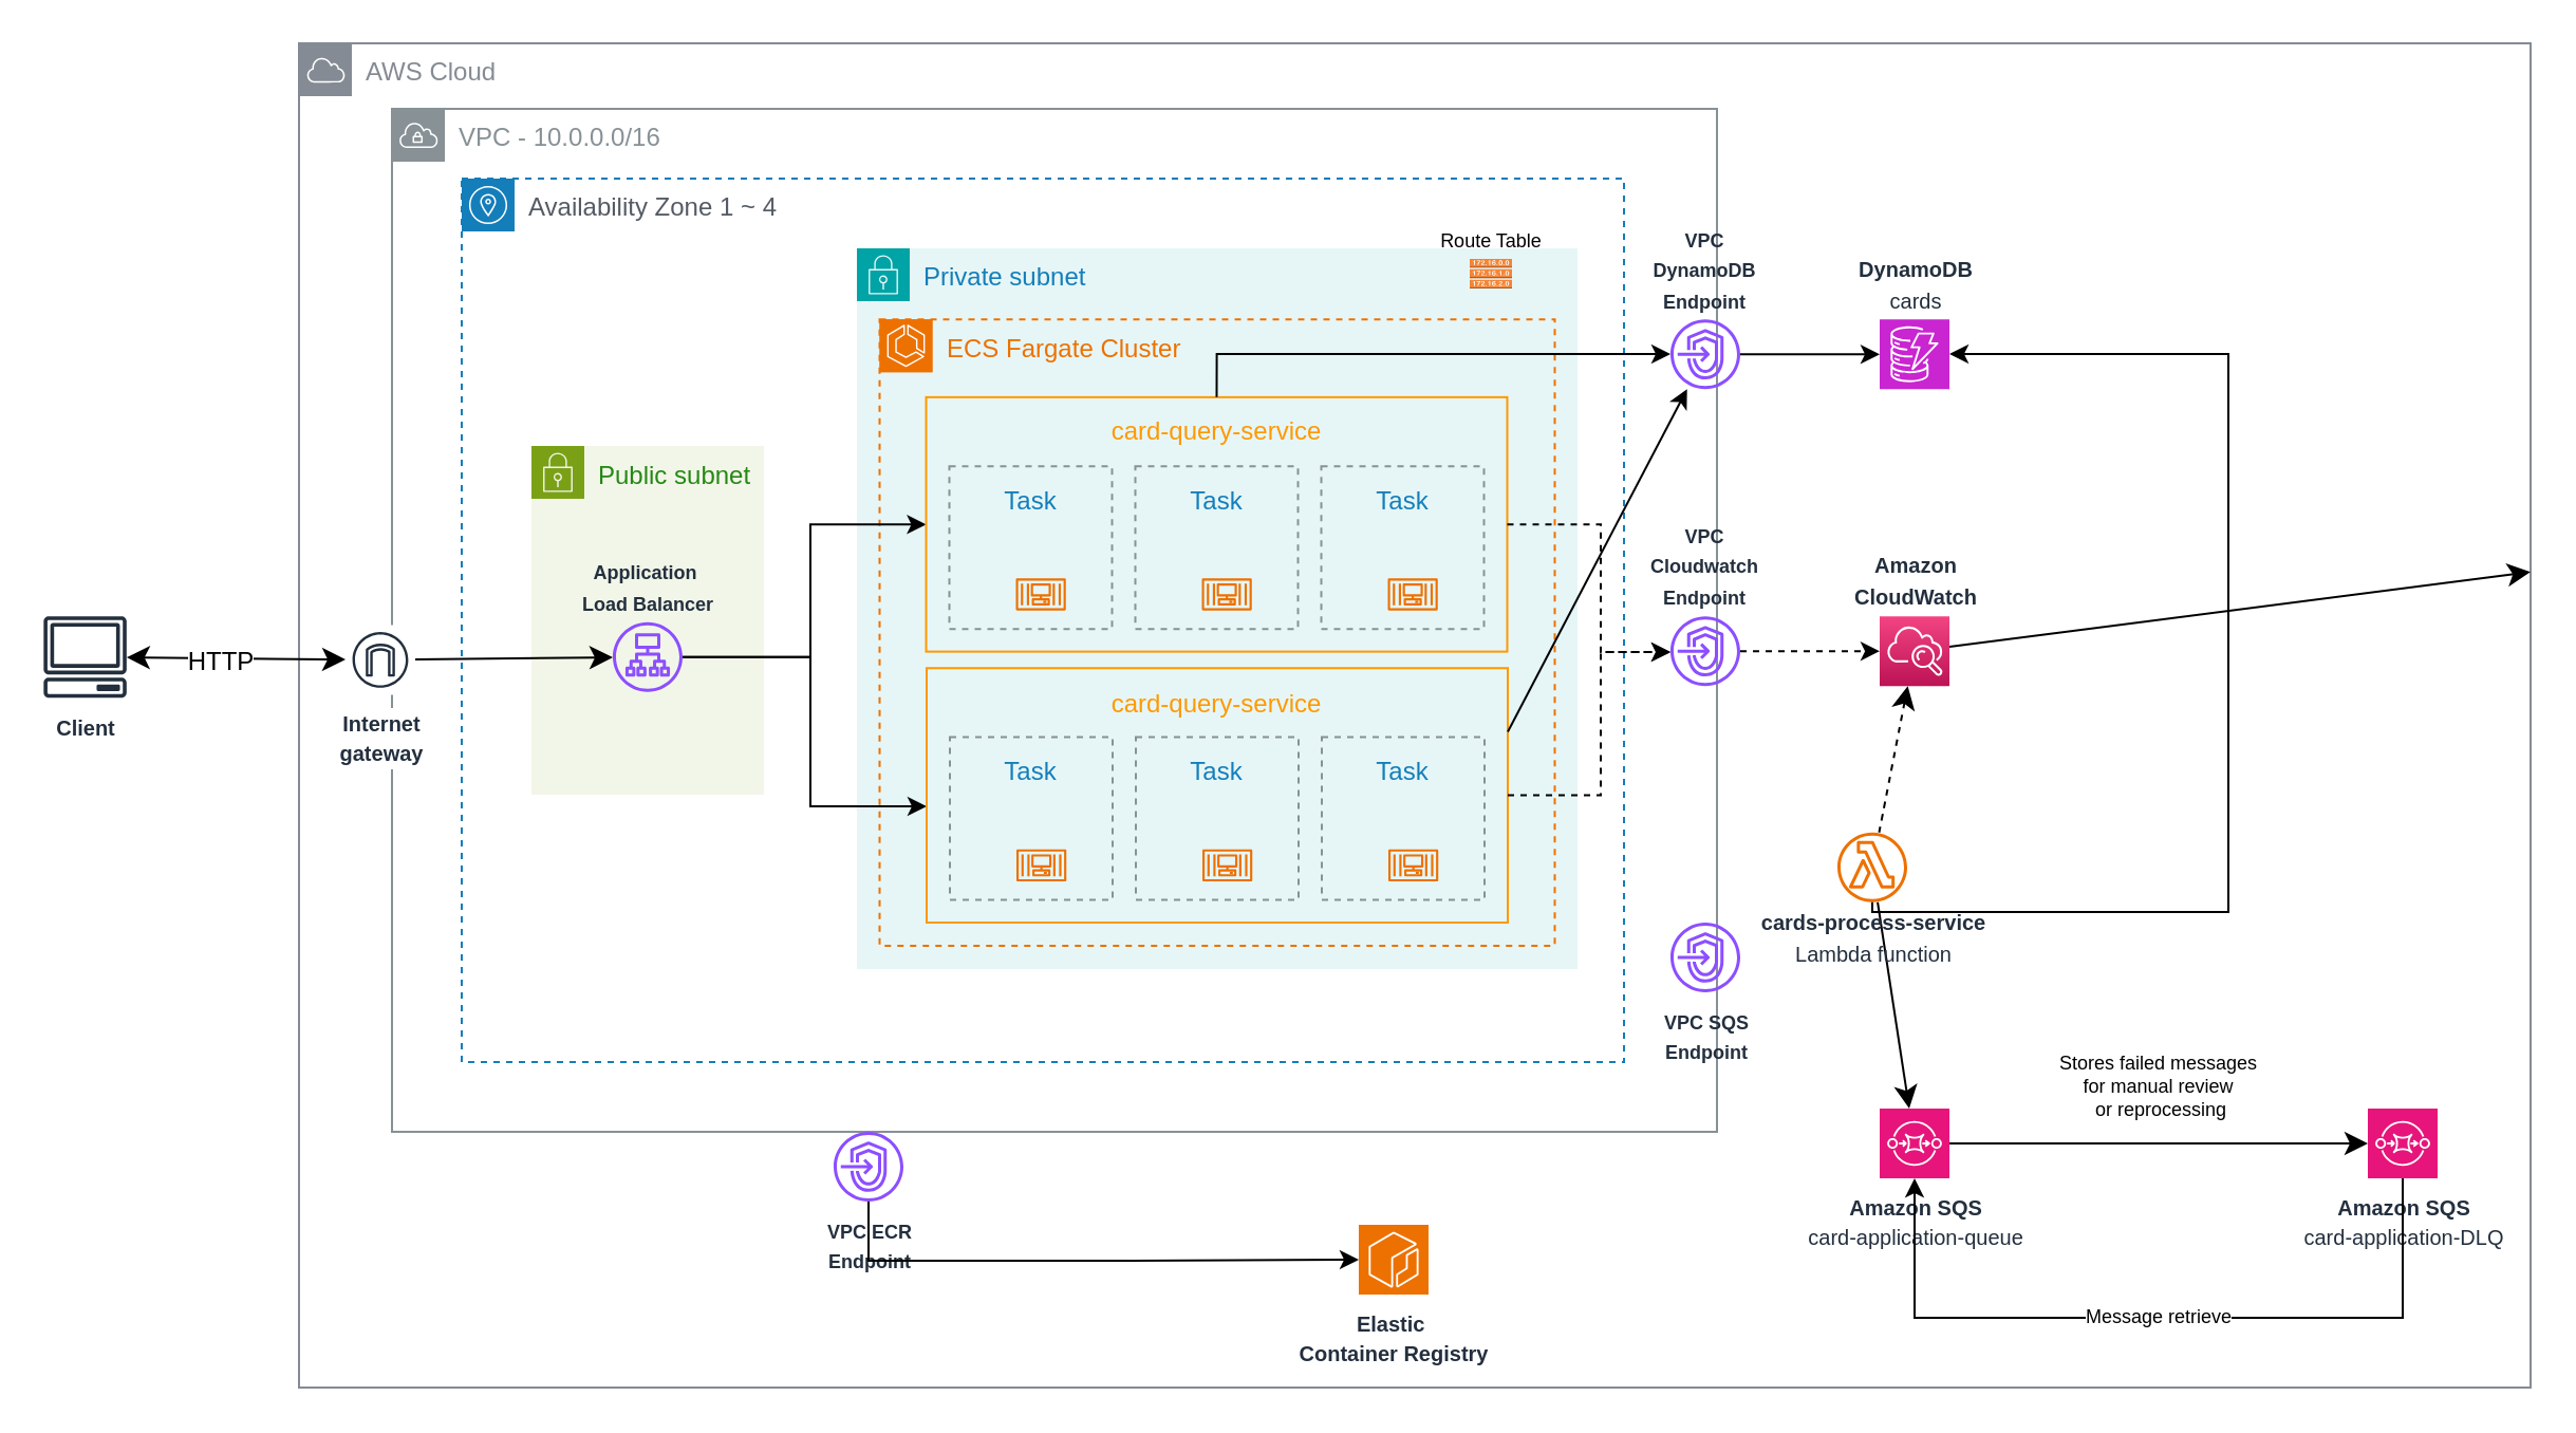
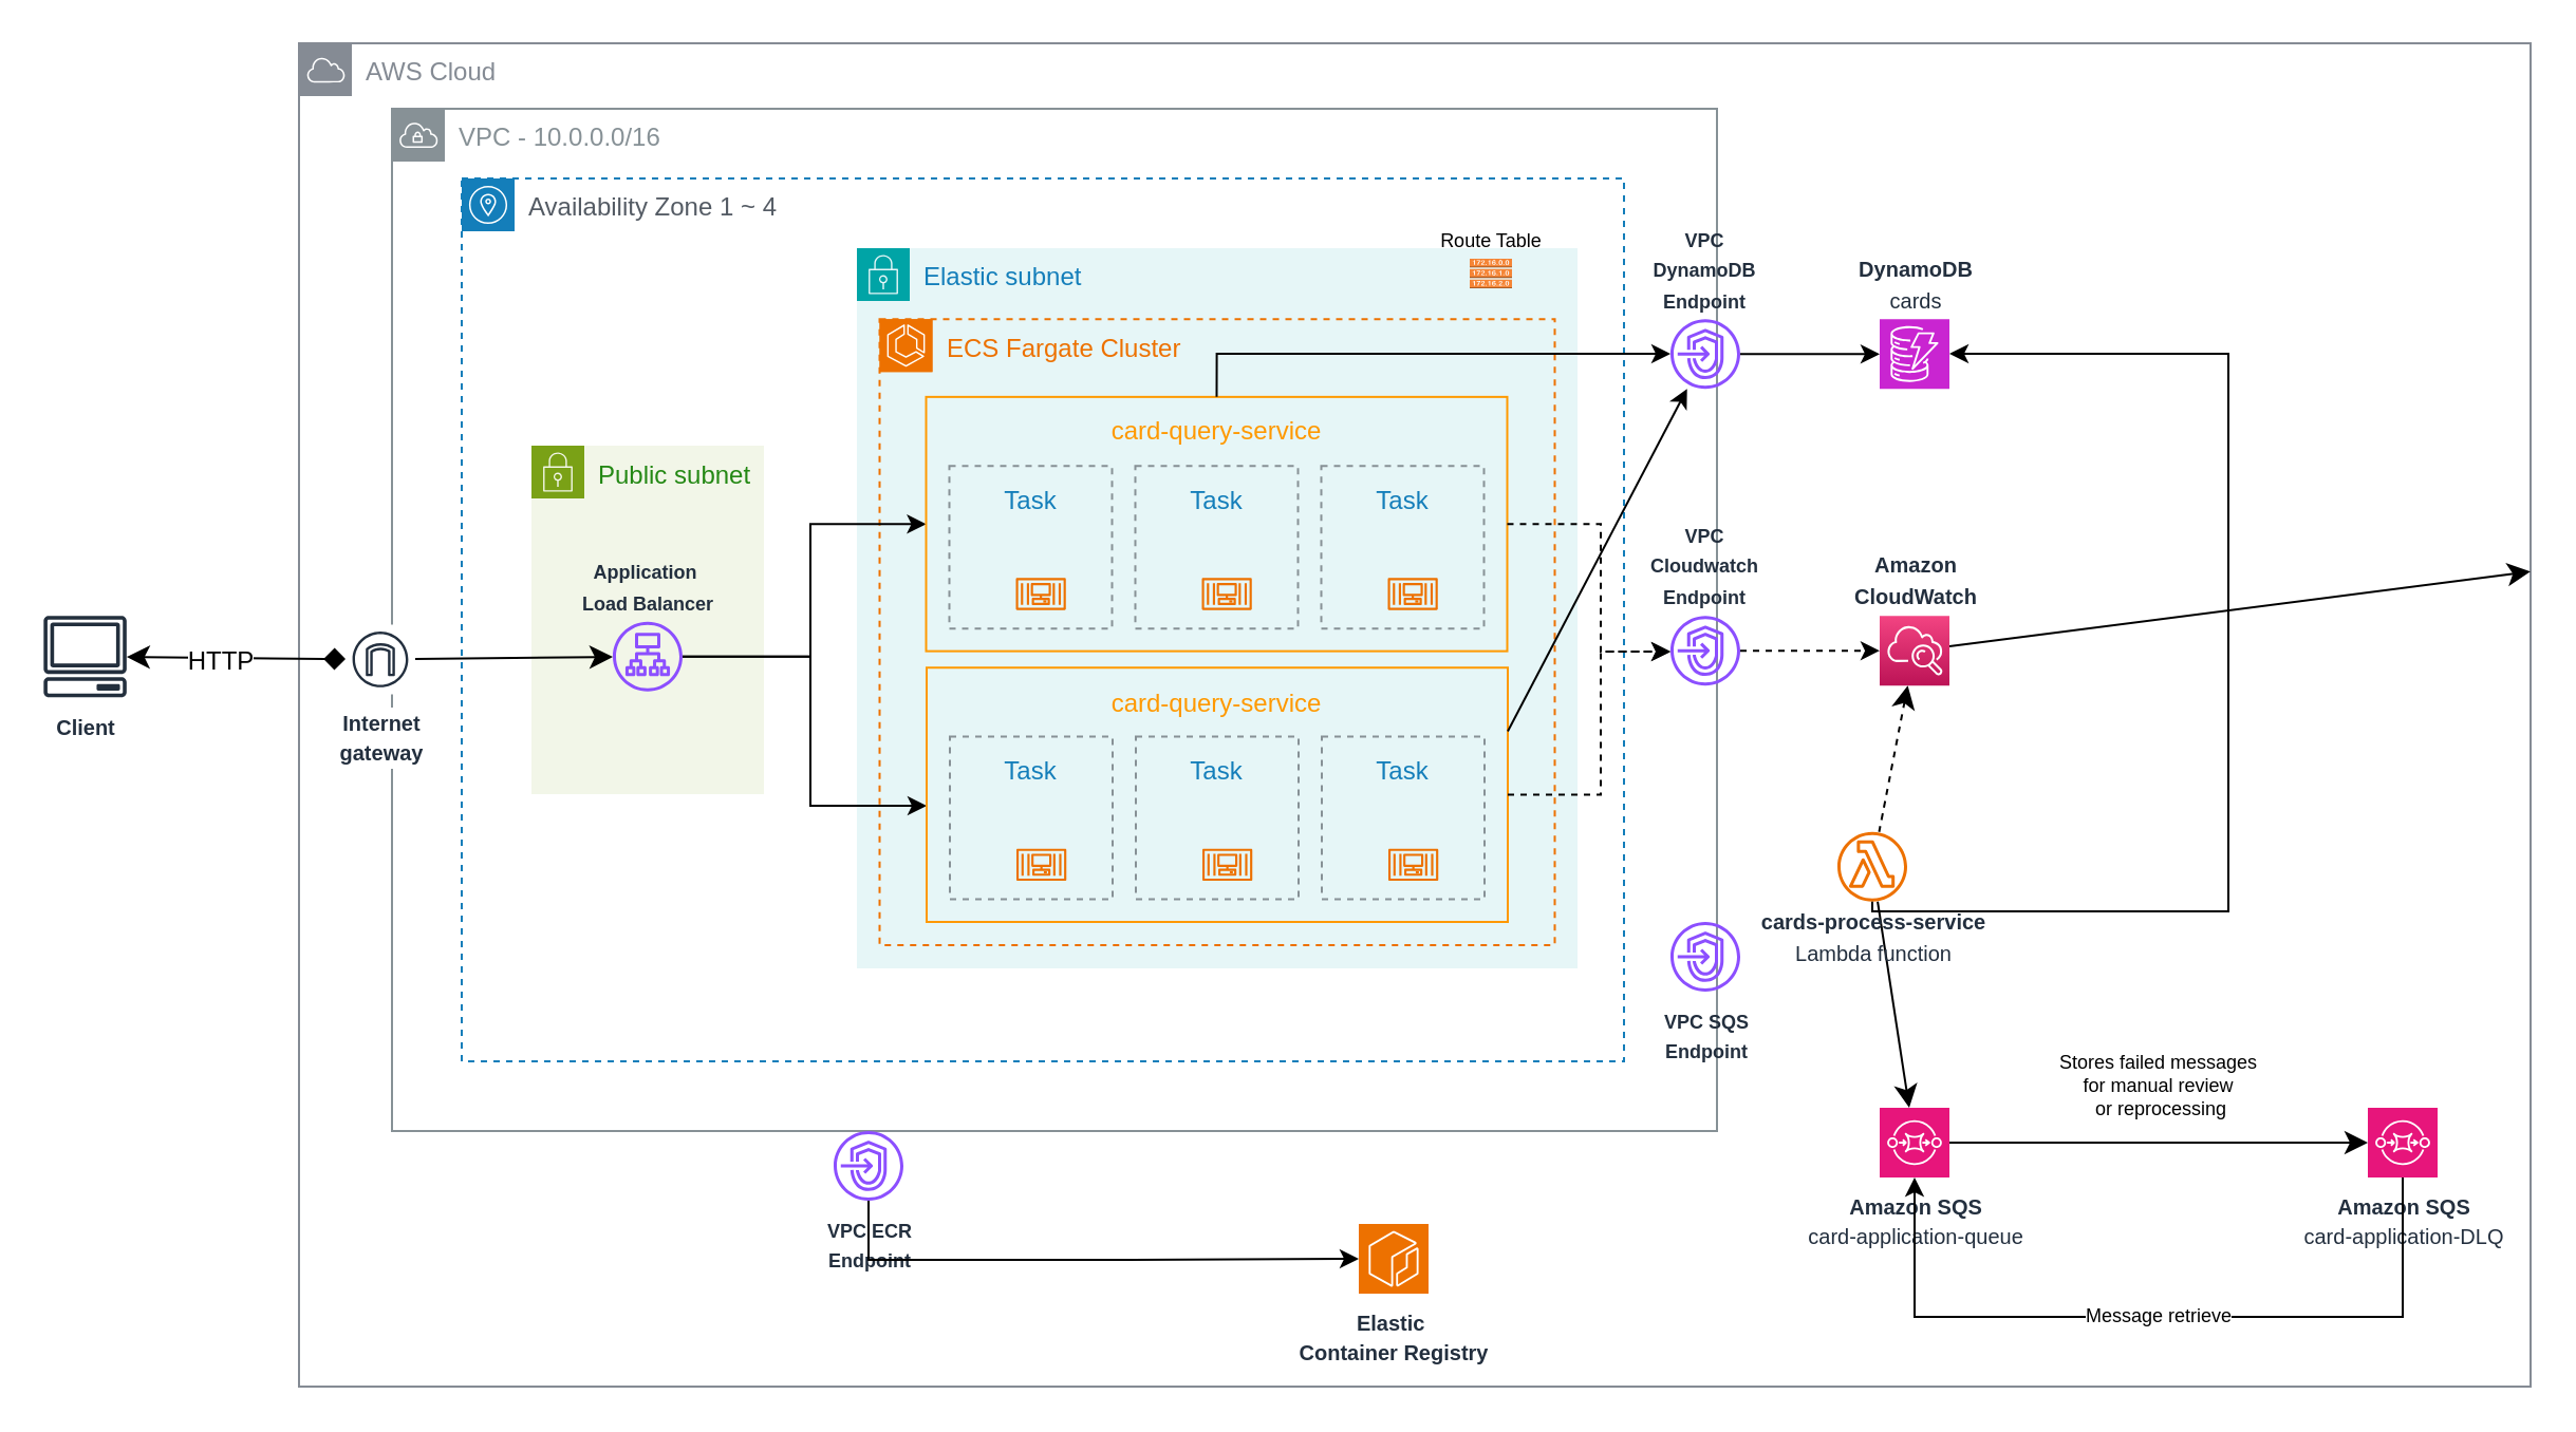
- <mxCell id="5" value="Private subnet" style="points=[[0,0],[0.25,0],[0.5,0],[0.75,0],[1,0],[1,0.25],[1,0.5],[1,0.75],[1,1],[0.75,1],[0.5,1],[0.25,1],[0,1],[0,0.75],[0,0.5],[0,0.25]];outlineConnect=0;gradientColor=none;html=1;whiteSpace=wrap;fontSize=12;fontStyle=0;container=1;pointerEvents=0;collapsible=0;recursiveResize=0;shape=mxgraph.aws4.group;grIcon=mxgraph.aws4.group_security_group;grStroke=0;strokeColor=#00A4A6;fillColor=#E6F6F7;verticalAlign=top;align=left;spacingLeft=30;fontColor=#147EBA;dashed=0;" parent="1" vertex="1"><mxGeometry x="405" y="117" width="341" height="341" as="geometry" /></mxCell>
+ <mxCell id="5" value="Elastic subnet" style="points=[[0,0],[0.25,0],[0.5,0],[0.75,0],[1,0],[1,0.25],[1,0.5],[1,0.75],[1,1],[0.75,1],[0.5,1],[0.25,1],[0,1],[0,0.75],[0,0.5],[0,0.25]];outlineConnect=0;gradientColor=none;html=1;whiteSpace=wrap;fontSize=12;fontStyle=0;container=1;pointerEvents=0;collapsible=0;recursiveResize=0;shape=mxgraph.aws4.group;grIcon=mxgraph.aws4.group_security_group;grStroke=0;strokeColor=#00A4A6;fillColor=#E6F6F7;verticalAlign=top;align=left;spacingLeft=30;fontColor=#147EBA;dashed=0;" parent="1" vertex="1"><mxGeometry x="405" y="117" width="341" height="341" as="geometry" /></mxCell>
- <mxCell id="9" style="edgeStyle=none;curved=1;rounded=0;orthogonalLoop=1;jettySize=auto;html=1;fontFamily=Helvetica;fontSize=12;fontColor=default;labelBackgroundColor=#ffffff;startSize=8;endSize=8;startArrow=classic;startFill=1;" parent="1" source="11" target="28" edge="1"><mxGeometry relative="1" as="geometry" /></mxCell>
+ <mxCell id="9" style="edgeStyle=none;curved=1;rounded=0;orthogonalLoop=1;jettySize=auto;html=1;fontFamily=Helvetica;fontSize=12;fontColor=default;labelBackgroundColor=#ffffff;startSize=8;endSize=8;startArrow=classic;startFill=1;endArrow=diamond;" parent="1" source="11" target="28" edge="1"><mxGeometry relative="1" as="geometry" /></mxCell>
